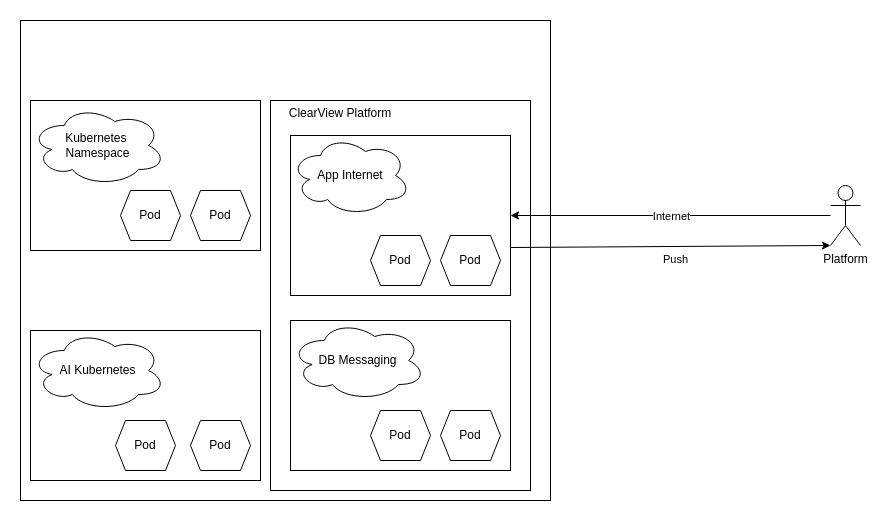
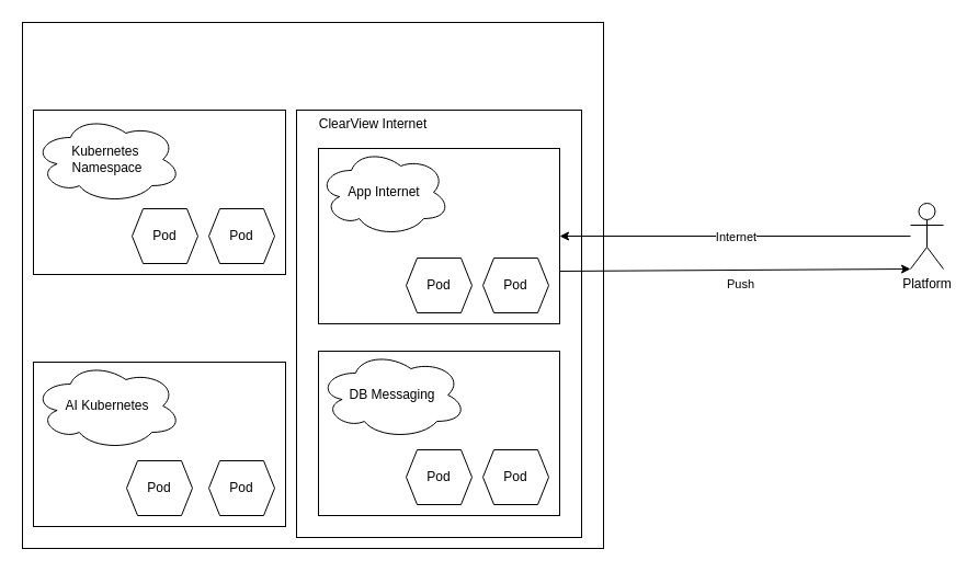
- <mxCell id="15" value="ClearView Platform&lt;div&gt;&lt;br&gt;&lt;/div&gt;" style="text;html=1;align=center;verticalAlign=middle;whiteSpace=wrap;rounded=0;" vertex="1" parent="1"><mxGeometry x="270" y="110" width="140" height="20" as="geometry" /></mxCell>
+ <mxCell id="15" value="ClearView Internet&lt;div&gt;&lt;br&gt;&lt;/div&gt;" style="text;html=1;align=center;verticalAlign=middle;whiteSpace=wrap;rounded=0;" vertex="1" parent="1"><mxGeometry x="270" y="110" width="140" height="20" as="geometry" /></mxCell>
